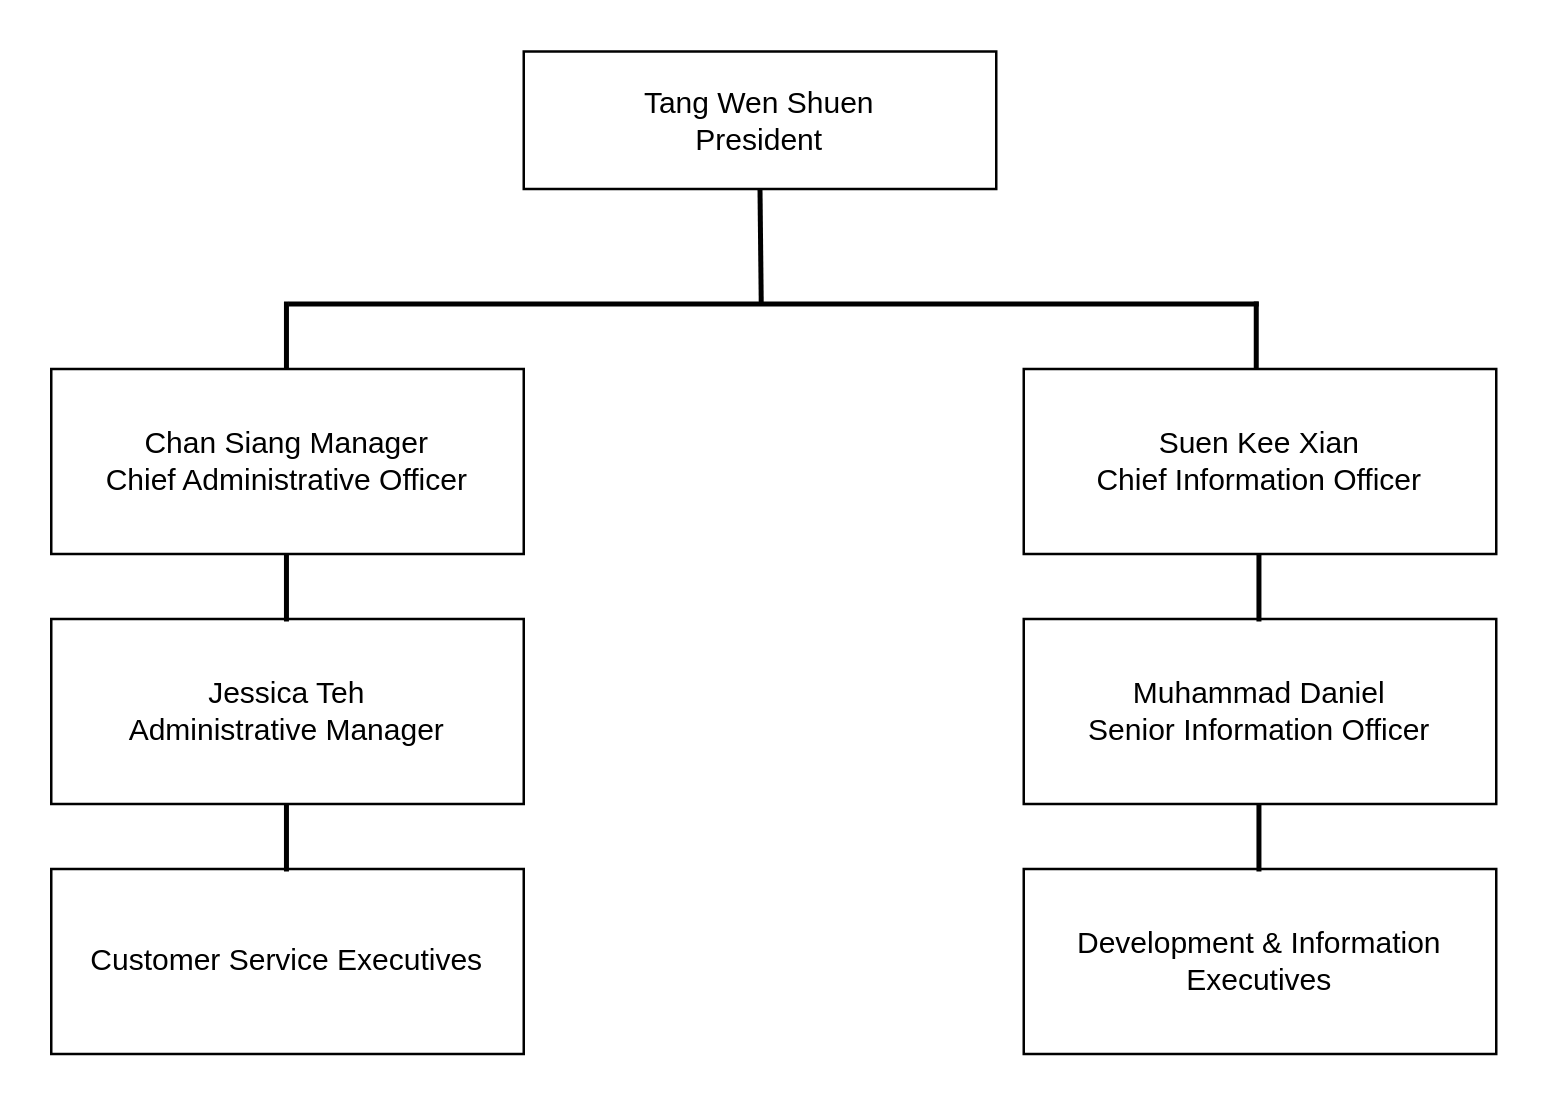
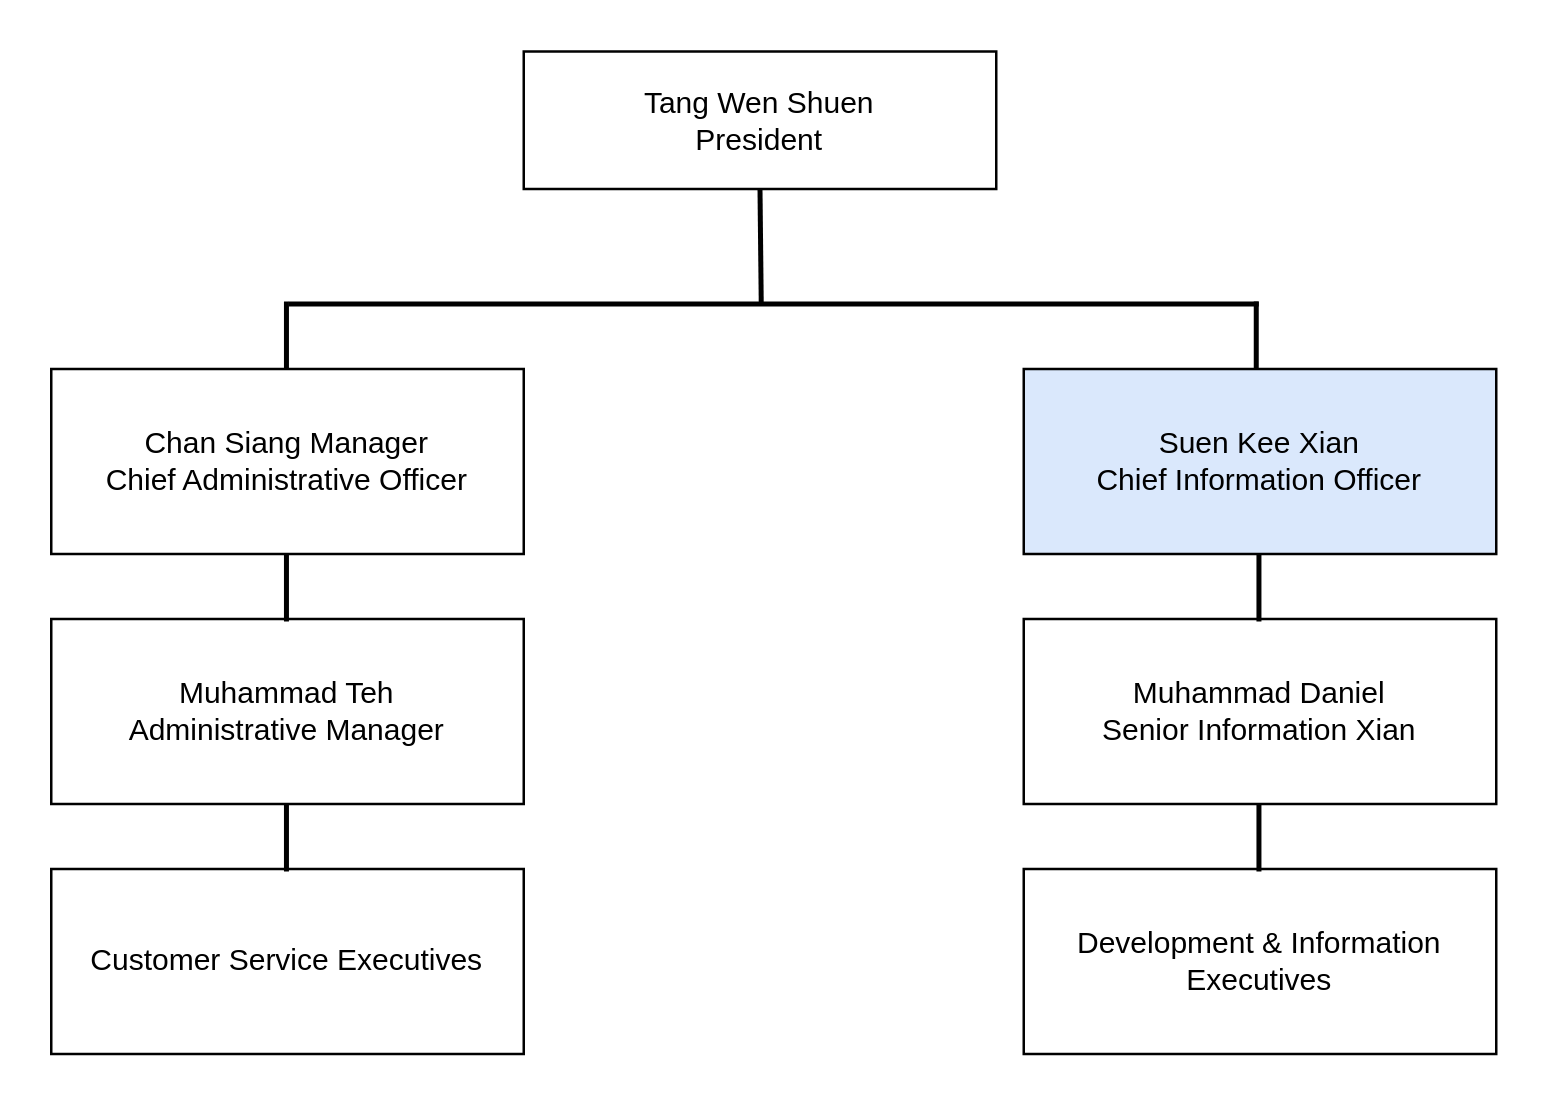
- <mxCell id="8" value="Suen Kee Xian&lt;br&gt;Chief Information Officer" style="rounded=0;whiteSpace=wrap;html=1;" vertex="1" parent="1"><mxGeometry x="409" y="147" width="189" height="74" as="geometry" /></mxCell>
+ <mxCell id="8" value="Suen Kee Xian&lt;br&gt;Chief Information Officer" style="rounded=0;whiteSpace=wrap;html=1;fillColor=#dae8fc;" vertex="1" parent="1"><mxGeometry x="409" y="147" width="189" height="74" as="geometry" /></mxCell>
- <mxCell id="9" value="Jessica Teh&lt;br&gt;Administrative Manager" style="rounded=0;whiteSpace=wrap;html=1;" vertex="1" parent="1"><mxGeometry x="20" y="247" width="189" height="74" as="geometry" /></mxCell>
+ <mxCell id="9" value="Muhammad Teh&lt;br&gt;Administrative Manager" style="rounded=0;whiteSpace=wrap;html=1;" vertex="1" parent="1"><mxGeometry x="20" y="247" width="189" height="74" as="geometry" /></mxCell>
- <mxCell id="10" value="Muhammad Daniel&lt;br&gt;Senior Information Officer" style="rounded=0;whiteSpace=wrap;html=1;" vertex="1" parent="1"><mxGeometry x="409" y="247" width="189" height="74" as="geometry" /></mxCell>
+ <mxCell id="10" value="Muhammad Daniel&lt;br&gt;Senior Information Xian" style="rounded=0;whiteSpace=wrap;html=1;" vertex="1" parent="1"><mxGeometry x="409" y="247" width="189" height="74" as="geometry" /></mxCell>
